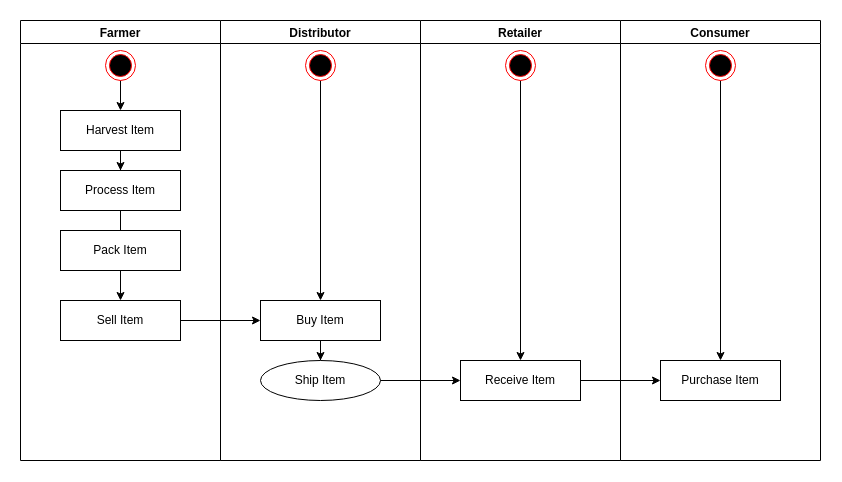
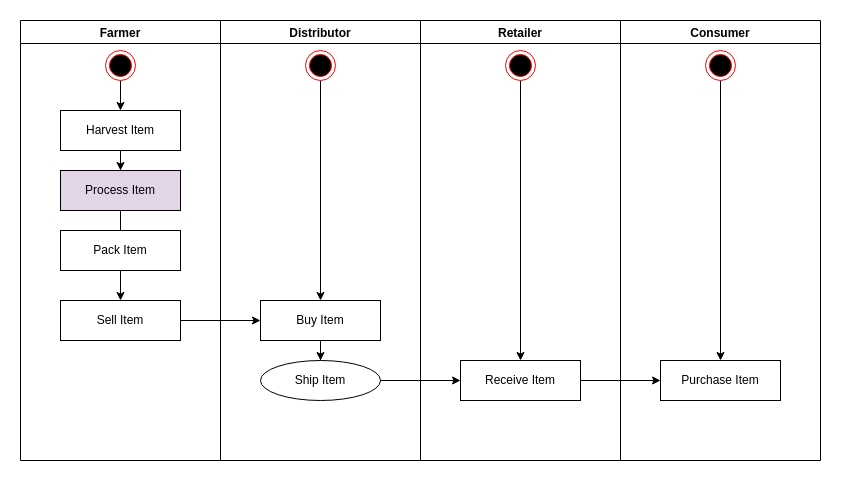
- <mxCell id="6" value="Process Item" style="rounded=0;whiteSpace=wrap;html=1;" vertex="1" parent="2"><mxGeometry x="40" y="150" width="120" height="40" as="geometry" /></mxCell>
+ <mxCell id="6" value="Process Item" style="rounded=0;whiteSpace=wrap;html=1;fillColor=#e1d5e7;" vertex="1" parent="2"><mxGeometry x="40" y="150" width="120" height="40" as="geometry" /></mxCell>
